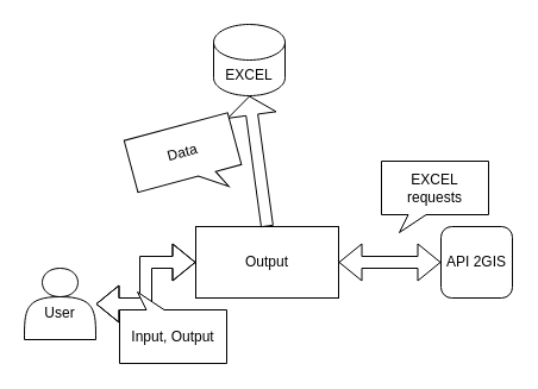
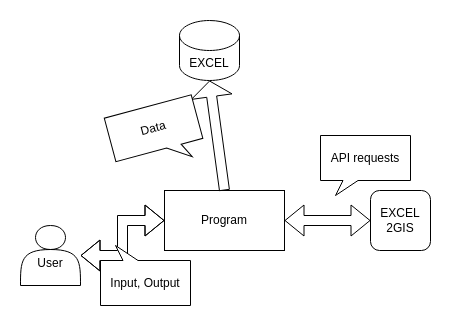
- <mxCell id="9" value="EXCEL requests" style="whiteSpace=wrap;html=1;shape=mxgraph.basic.rectCallout;dx=30;dy=15;boundedLbl=1;" vertex="1" parent="1"><mxGeometry x="320" y="135" width="90" height="60" as="geometry" /></mxCell>
+ <mxCell id="9" value="API requests" style="whiteSpace=wrap;html=1;shape=mxgraph.basic.rectCallout;dx=30;dy=15;boundedLbl=1;" vertex="1" parent="1"><mxGeometry x="320" y="135" width="90" height="60" as="geometry" /></mxCell>
- <mxCell id="2" value="Output" style="rounded=0;whiteSpace=wrap;html=1;" vertex="1" parent="1"><mxGeometry x="164" y="190" width="120" height="60" as="geometry" /></mxCell>
+ <mxCell id="2" value="Program" style="rounded=0;whiteSpace=wrap;html=1;" vertex="1" parent="1"><mxGeometry x="164" y="190" width="120" height="60" as="geometry" /></mxCell>
- <mxCell id="4" value="API 2GIS" style="rounded=1;whiteSpace=wrap;html=1;" vertex="1" parent="1"><mxGeometry x="370" y="190" width="60" height="60" as="geometry" /></mxCell>
+ <mxCell id="4" value="EXCEL 2GIS" style="rounded=1;whiteSpace=wrap;html=1;" vertex="1" parent="1"><mxGeometry x="370" y="190" width="60" height="60" as="geometry" /></mxCell>
